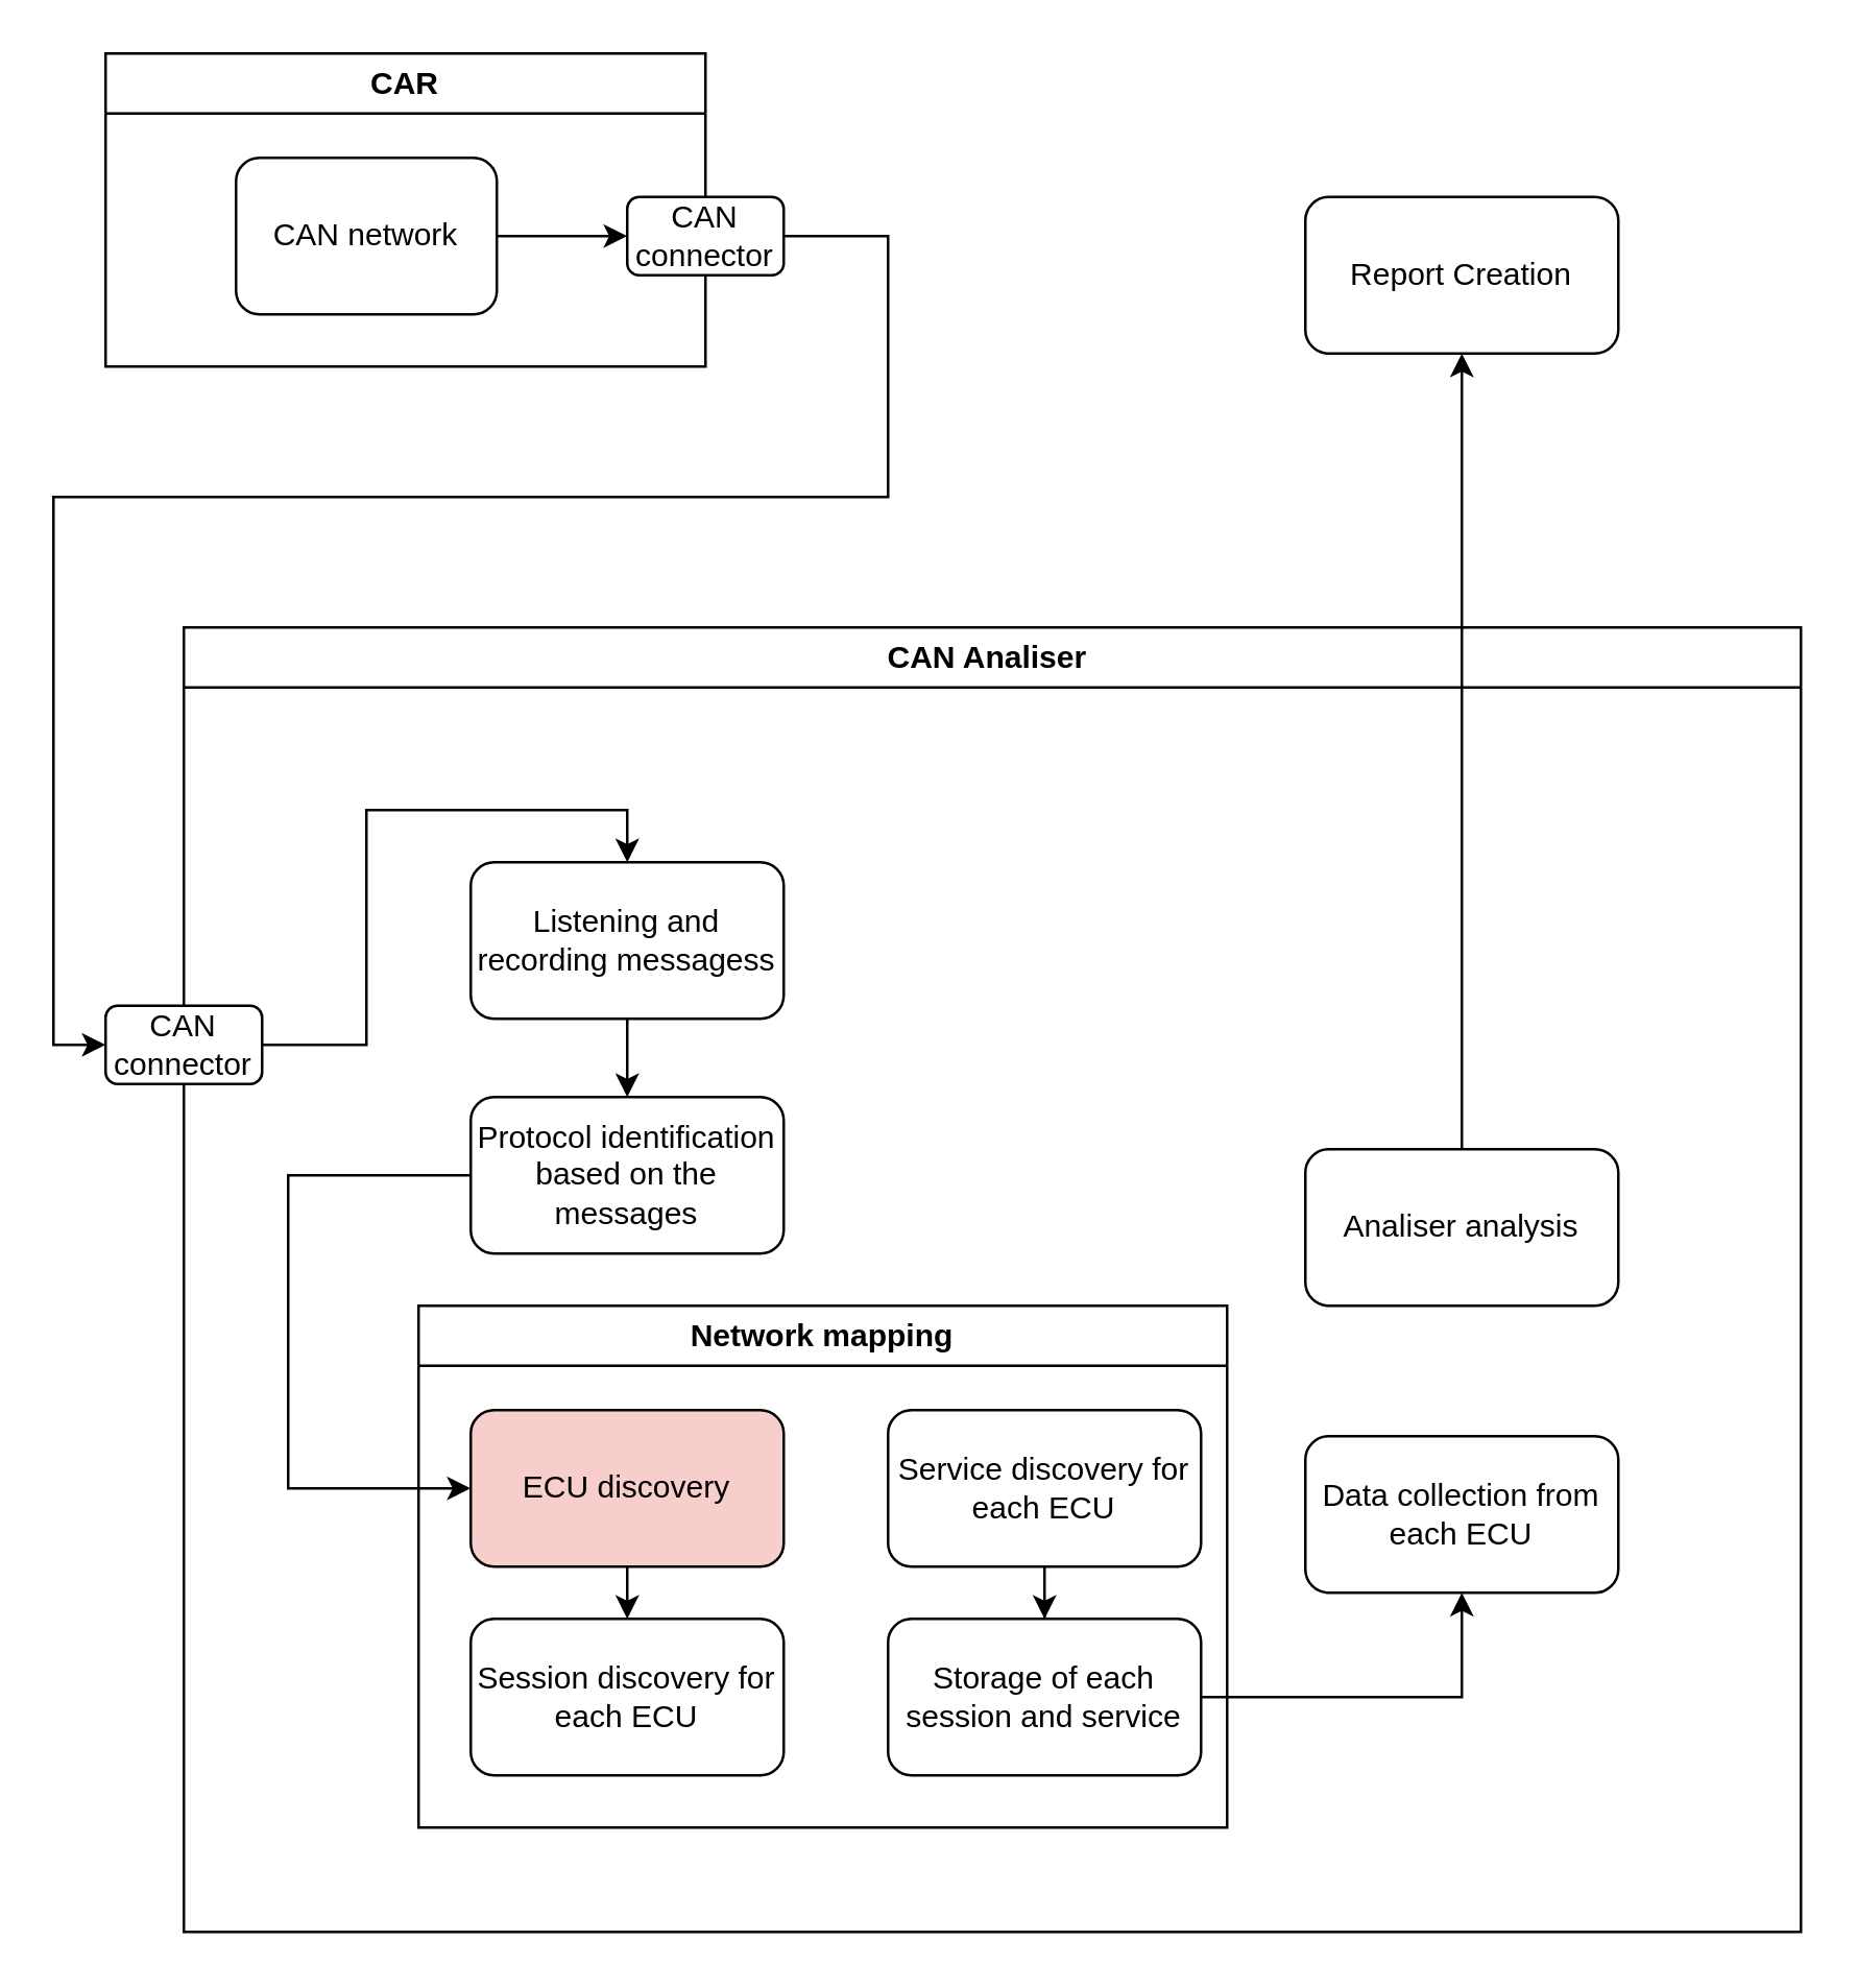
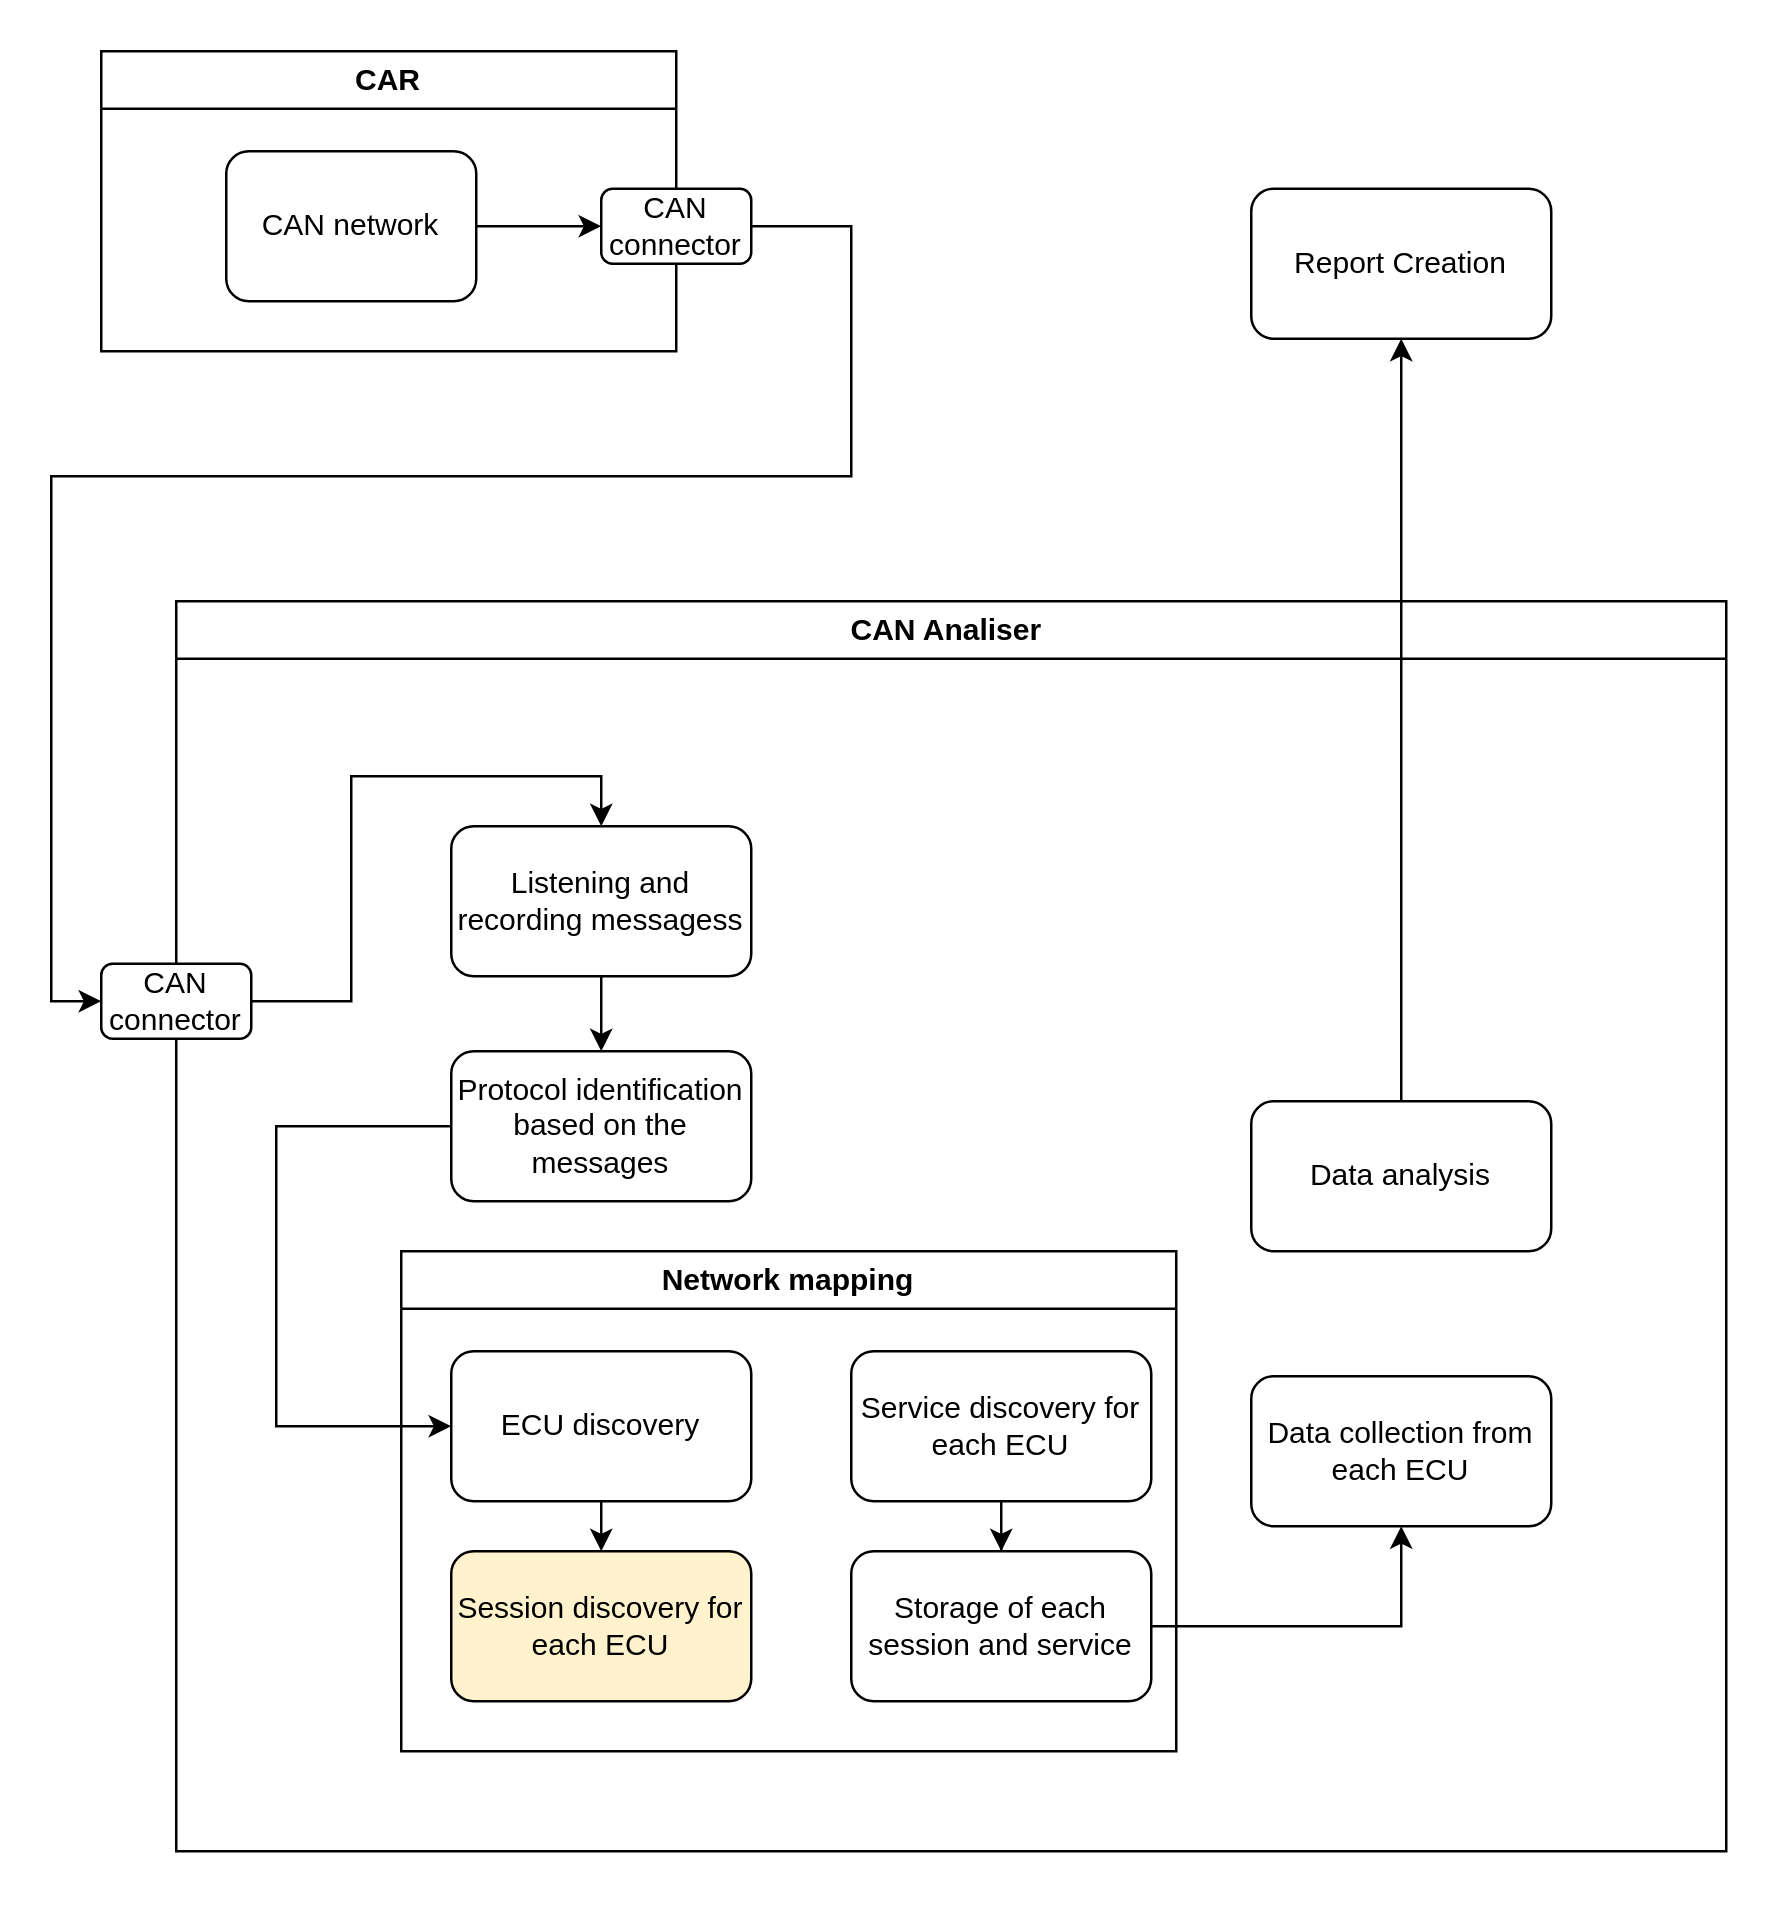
- <mxCell id="23" value="Analiser analysis" style="rounded=1;whiteSpace=wrap;html=1;" vertex="1" parent="7"><mxGeometry x="430" y="200" width="120" height="60" as="geometry" /></mxCell>
+ <mxCell id="23" value="Data analysis" style="rounded=1;whiteSpace=wrap;html=1;" vertex="1" parent="7"><mxGeometry x="430" y="200" width="120" height="60" as="geometry" /></mxCell>
- <mxCell id="16" value="ECU discovery" style="rounded=1;whiteSpace=wrap;html=1;fillColor=#f8cecc;" parent="14" vertex="1"><mxGeometry x="20" y="40" width="120" height="60" as="geometry" /></mxCell>
+ <mxCell id="16" value="ECU discovery" style="rounded=1;whiteSpace=wrap;html=1;" parent="14" vertex="1"><mxGeometry x="20" y="40" width="120" height="60" as="geometry" /></mxCell>
- <mxCell id="17" value="Session discovery for each ECU" style="rounded=1;whiteSpace=wrap;html=1;" parent="14" vertex="1"><mxGeometry x="20" y="120" width="120" height="60" as="geometry" /></mxCell>
+ <mxCell id="17" value="Session discovery for each ECU" style="rounded=1;whiteSpace=wrap;html=1;fillColor=#fff2cc;" parent="14" vertex="1"><mxGeometry x="20" y="120" width="120" height="60" as="geometry" /></mxCell>
